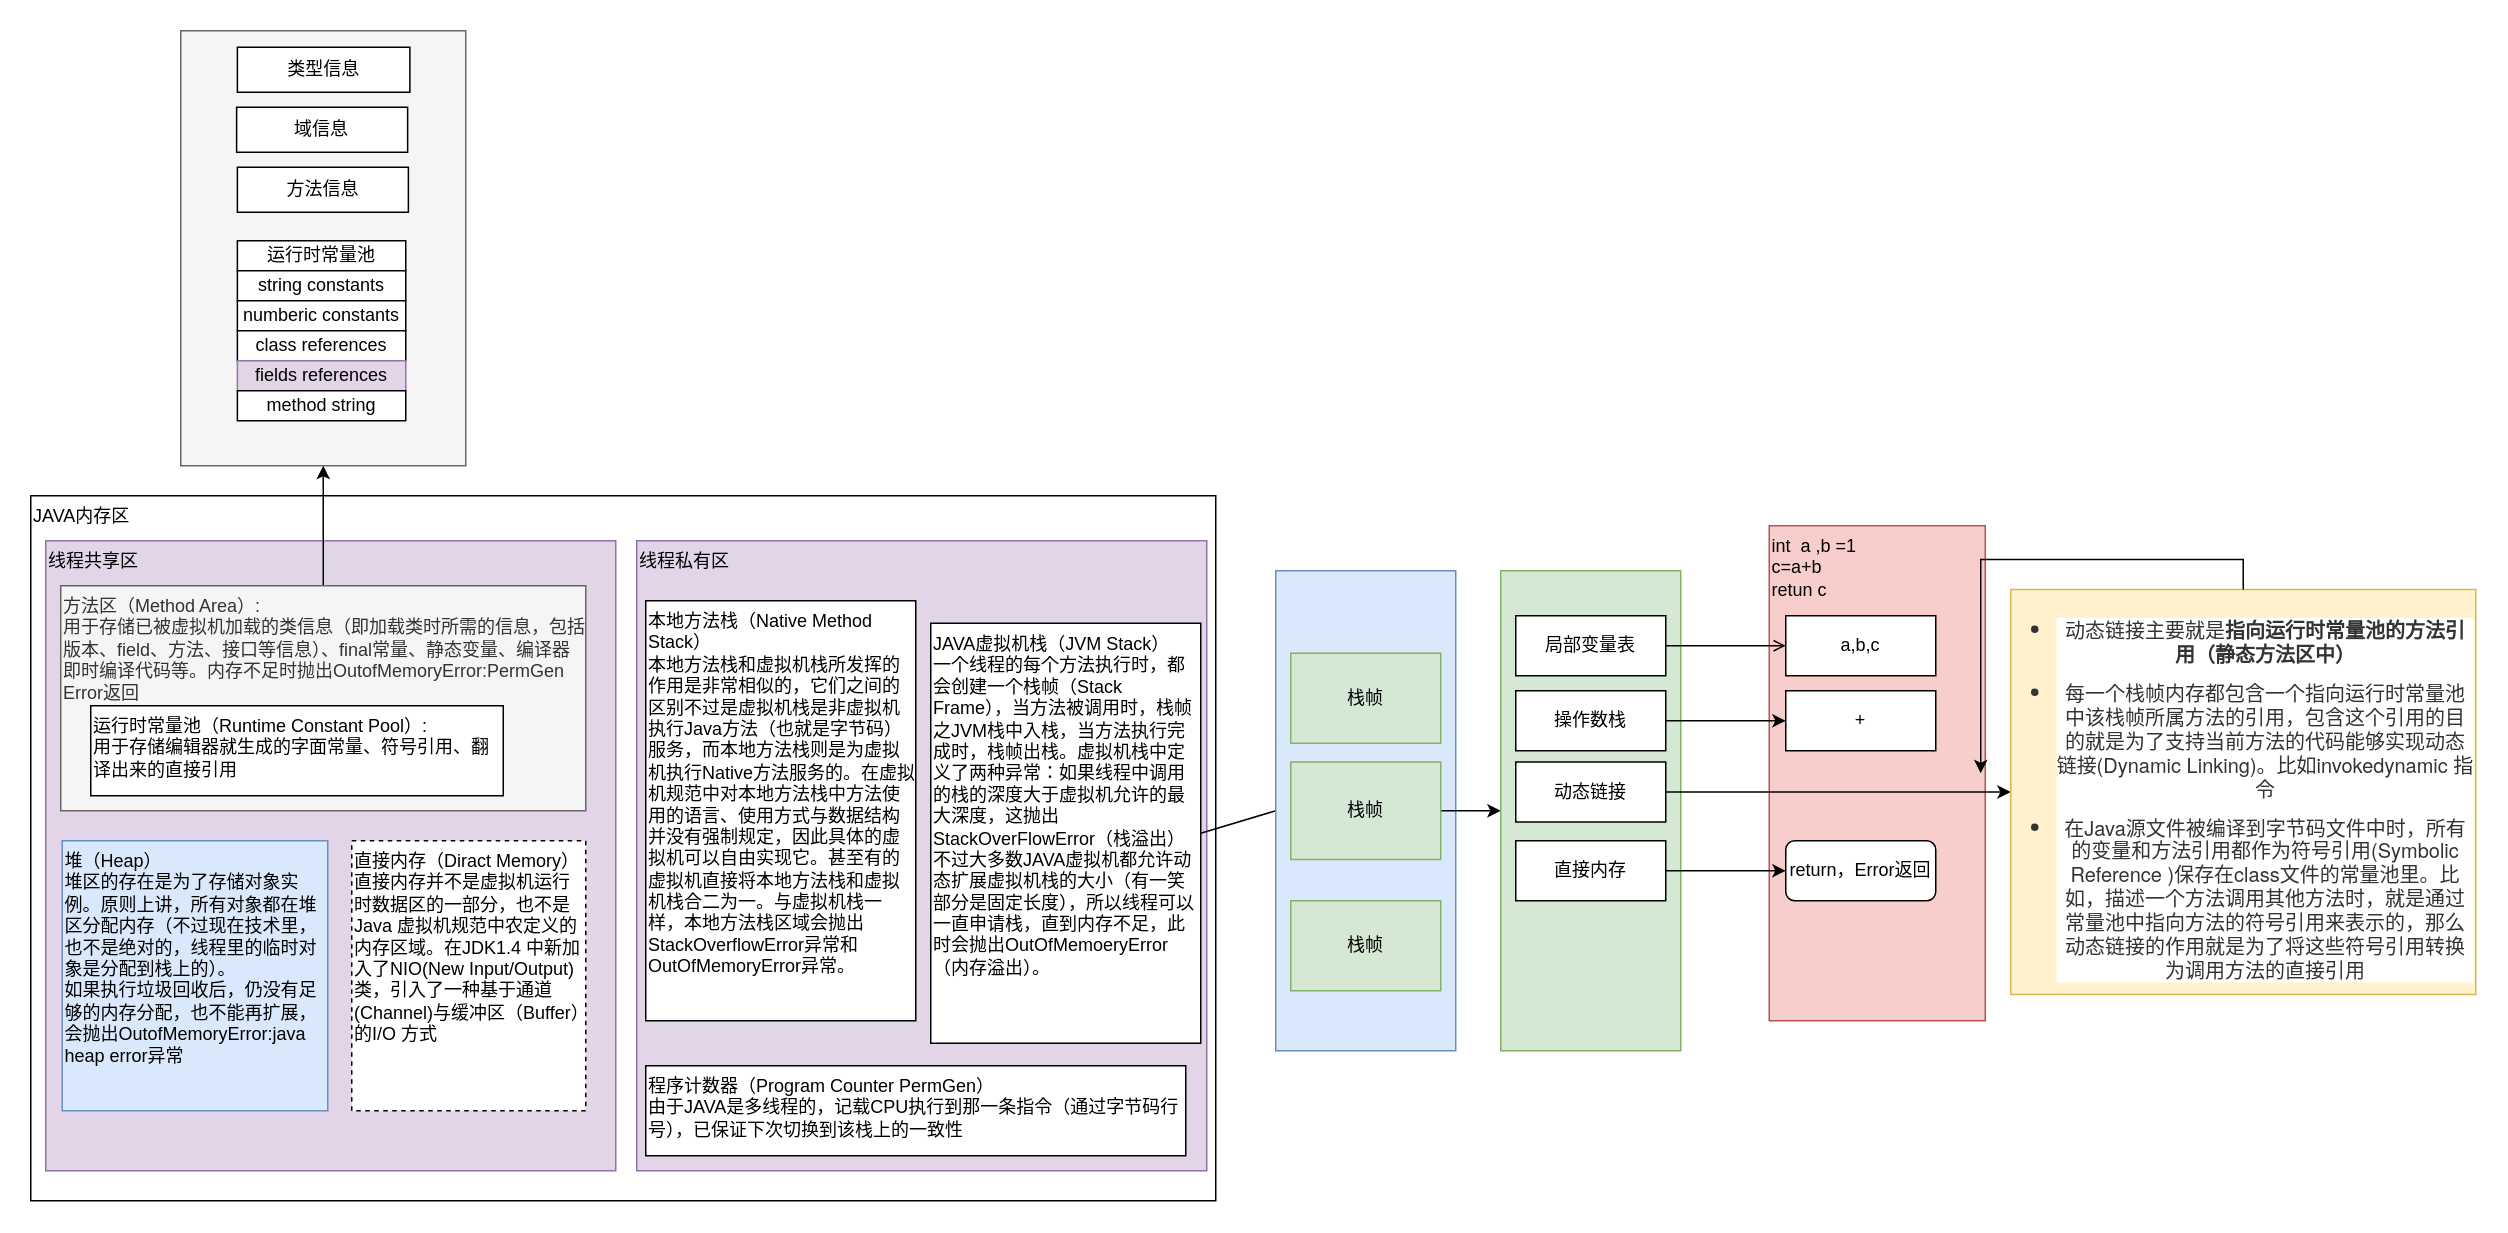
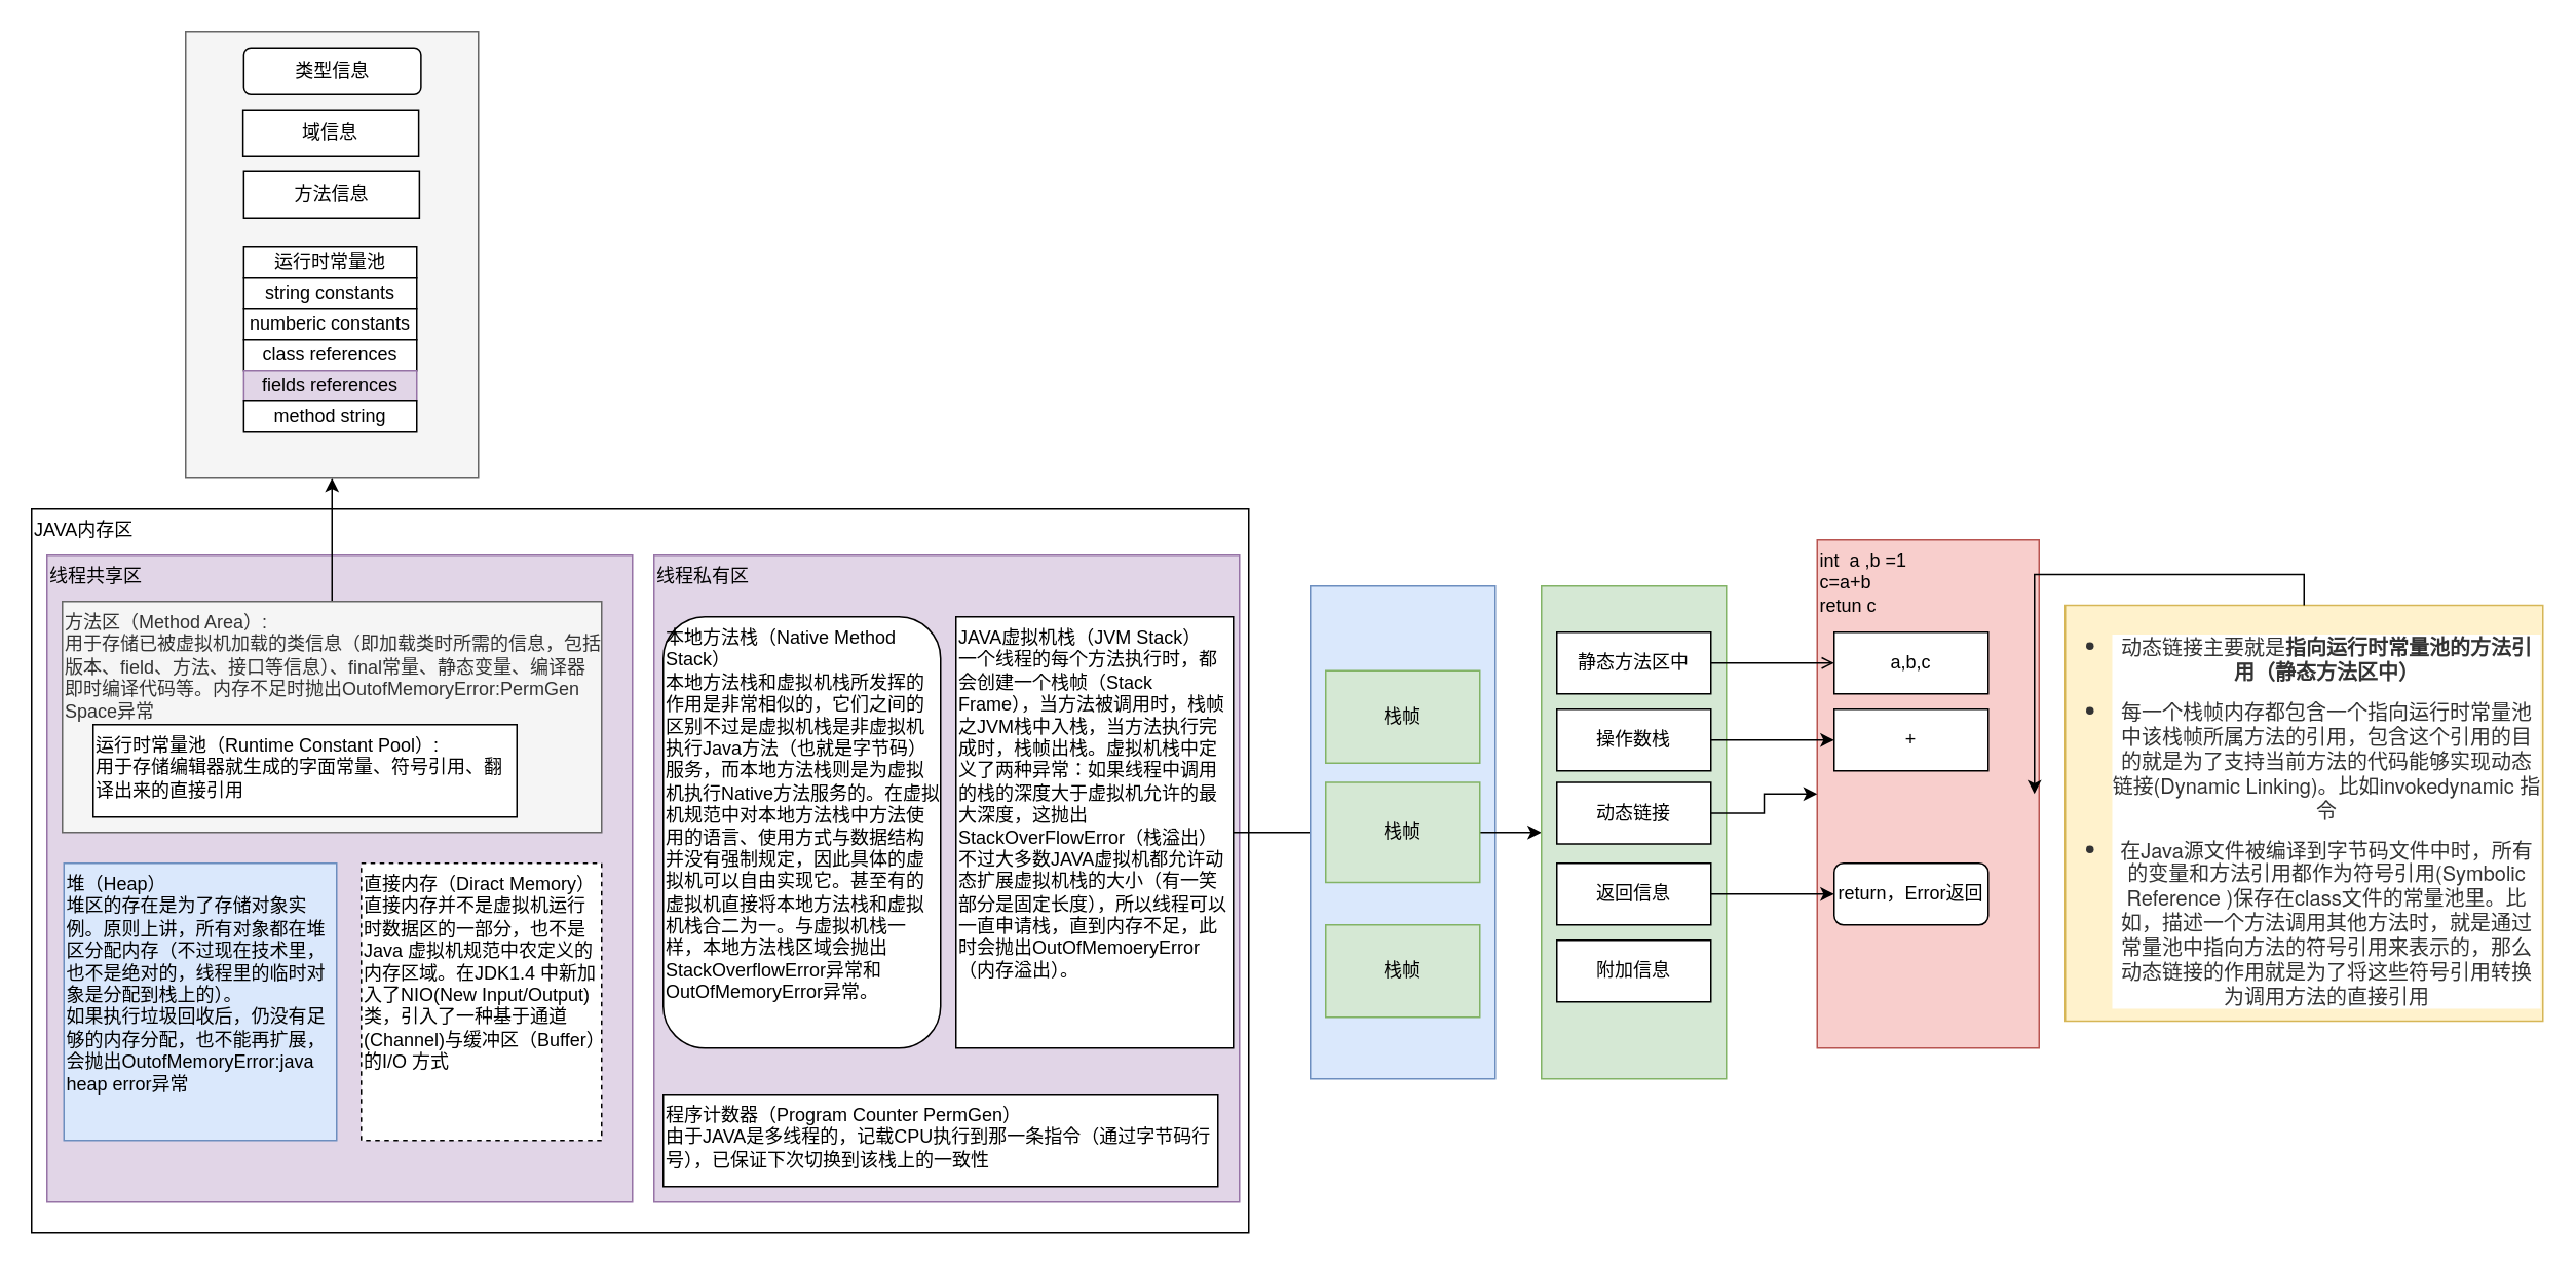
- <mxCell id="35" value="类型信息" style="rounded=0;whiteSpace=wrap;html=1;" parent="33" vertex="1"><mxGeometry x="37.75" y="11" width="115" height="30" as="geometry" /></mxCell>
+ <mxCell id="35" value="类型信息" style="whiteSpace=wrap;html=1;rounded=1;" parent="33" vertex="1"><mxGeometry x="37.75" y="11" width="115" height="30" as="geometry" /></mxCell>
- <mxCell id="21" value="局部变量表" style="rounded=0;whiteSpace=wrap;html=1;" parent="1" vertex="1"><mxGeometry x="1010" y="410" width="100" height="40" as="geometry" /></mxCell>
+ <mxCell id="21" value="静态方法区中" style="rounded=0;whiteSpace=wrap;html=1;" parent="1" vertex="1"><mxGeometry x="1010" y="410" width="100" height="40" as="geometry" /></mxCell>
- <mxCell id="7" value="方法区（Method Area）:&lt;br&gt;用于存储已被虚拟机加载的类信息（即加载类时所需的信息，包括版本、field、方法、接口等信息）、final常量、静态变量、编译器即时编译代码等。内存不足时抛出OutofMemoryError:PermGen Error返回" style="rounded=0;whiteSpace=wrap;html=1;align=left;verticalAlign=top;fillColor=#f5f5f5;fontColor=#333333;strokeColor=#666666;" parent="1" vertex="1"><mxGeometry x="40" y="390" width="350" height="150" as="geometry" /></mxCell>
+ <mxCell id="7" value="方法区（Method Area）:&lt;br&gt;用于存储已被虚拟机加载的类信息（即加载类时所需的信息，包括版本、field、方法、接口等信息）、final常量、静态变量、编译器即时编译代码等。内存不足时抛出OutofMemoryError:PermGen Space异常" style="rounded=0;whiteSpace=wrap;html=1;align=left;verticalAlign=top;fillColor=#f5f5f5;fontColor=#333333;strokeColor=#666666;" parent="1" vertex="1"><mxGeometry x="40" y="390" width="350" height="150" as="geometry" /></mxCell>
- <mxCell id="24" value="" style="edgeStyle=orthogonalEdgeStyle;rounded=0;orthogonalLoop=1;jettySize=auto;html=1;" parent="1" source="25" target="32" edge="1"><mxGeometry relative="1" as="geometry" /></mxCell>
+ <mxCell id="24" value="" style="edgeStyle=orthogonalEdgeStyle;rounded=0;orthogonalLoop=1;jettySize=auto;html=1;" parent="1" source="25" target="2" edge="1"><mxGeometry relative="1" as="geometry" /></mxCell>
- <mxCell id="11" value="本地方法栈（Native Method Stack）&lt;br&gt;&lt;div&gt;本地方法栈和虚拟机栈所发挥的作用是非常相似的，它们之间的区别不过是虚拟机栈是非虚拟机执行Java方法（也就是字节码）服务，而本地方法栈则是为虚拟机执行Native方法服务的。在虚拟机规范中对本地方法栈中方法使用的语言、使用方式与数据结构并没有强制规定，因此具体的虚拟机可以自由实现它。甚至有的虚拟机直接将本地方法栈和虚拟机栈合二为一。与虚拟机栈一样，本地方法栈区域会抛出StackOverflowError异常和OutOfMemoryError异常。&lt;/div&gt;" style="rounded=0;whiteSpace=wrap;html=1;align=left;verticalAlign=top;" parent="1" vertex="1"><mxGeometry x="430" y="400" width="180" height="280" as="geometry" /></mxCell>
+ <mxCell id="11" value="本地方法栈（Native Method Stack）&lt;br&gt;&lt;div&gt;本地方法栈和虚拟机栈所发挥的作用是非常相似的，它们之间的区别不过是虚拟机栈是非虚拟机执行Java方法（也就是字节码）服务，而本地方法栈则是为虚拟机执行Native方法服务的。在虚拟机规范中对本地方法栈中方法使用的语言、使用方式与数据结构并没有强制规定，因此具体的虚拟机可以自由实现它。甚至有的虚拟机直接将本地方法栈和虚拟机栈合二为一。与虚拟机栈一样，本地方法栈区域会抛出StackOverflowError异常和OutOfMemoryError异常。&lt;/div&gt;" style="whiteSpace=wrap;html=1;align=left;verticalAlign=top;rounded=1;" parent="1" vertex="1"><mxGeometry x="430" y="400" width="180" height="280" as="geometry" /></mxCell>
- <mxCell id="12" value="JAVA虚拟机栈（JVM Stack）&lt;br&gt;一个线程的每个方法执行时，都会创建一个栈帧（Stack Frame），当方法被调用时，栈帧之JVM栈中入栈，当方法执行完成时，栈帧出栈。虚拟机栈中定义了两种异常：如果线程中调用的栈的深度大于虚拟机允许的最大深度，这抛出StackOverFlowError（栈溢出）不过大多数JAVA虚拟机都允许动态扩展虚拟机栈的大小（有一笑部分是固定长度），所以线程可以一直申请栈，直到内存不足，此时会抛出OutOfMemoeryError（内存溢出）。" style="rounded=0;whiteSpace=wrap;html=1;align=left;verticalAlign=top;" parent="1" vertex="1"><mxGeometry x="620" y="415" width="180" height="280" as="geometry" /></mxCell>
+ <mxCell id="12" value="JAVA虚拟机栈（JVM Stack）&lt;br&gt;一个线程的每个方法执行时，都会创建一个栈帧（Stack Frame），当方法被调用时，栈帧之JVM栈中入栈，当方法执行完成时，栈帧出栈。虚拟机栈中定义了两种异常：如果线程中调用的栈的深度大于虚拟机允许的最大深度，这抛出StackOverFlowError（栈溢出）不过大多数JAVA虚拟机都允许动态扩展虚拟机栈的大小（有一笑部分是固定长度），所以线程可以一直申请栈，直到内存不足，此时会抛出OutOfMemoeryError（内存溢出）。" style="rounded=0;whiteSpace=wrap;html=1;align=left;verticalAlign=top;" parent="1" vertex="1"><mxGeometry x="620" y="400" width="180" height="280" as="geometry" /></mxCell>
- <mxCell id="27" value="直接内存" style="rounded=0;whiteSpace=wrap;html=1;" parent="1" vertex="1"><mxGeometry x="1010" y="560" width="100" height="40" as="geometry" /></mxCell>
+ <mxCell id="27" value="返回信息" style="rounded=0;whiteSpace=wrap;html=1;" parent="1" vertex="1"><mxGeometry x="1010" y="560" width="100" height="40" as="geometry" /></mxCell>
+ <mxCell id="28" value="附加信息" style="rounded=0;whiteSpace=wrap;html=1;" parent="1" vertex="1"><mxGeometry x="1010" y="610" width="100" height="40" as="geometry" /></mxCell>
